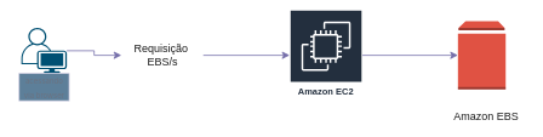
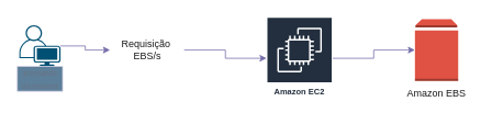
- <mxCell id="8" value="Amazon EC2" style="sketch=0;outlineConnect=0;fontColor=#232F3E;gradientColor=none;strokeColor=#ffffff;fillColor=#232F3E;dashed=0;verticalLabelPosition=middle;verticalAlign=bottom;align=center;html=1;whiteSpace=wrap;fontSize=10;fontStyle=1;spacing=3;shape=mxgraph.aws4.productIcon;prIcon=mxgraph.aws4.ec2;" vertex="1" parent="1"><mxGeometry x="318" y="10" width="80" height="100" as="geometry" /></mxCell>
+ <mxCell id="8" value="Amazon EC2" style="sketch=0;outlineConnect=0;fontColor=#232F3E;gradientColor=none;strokeColor=#ffffff;fillColor=#232F3E;dashed=0;verticalLabelPosition=middle;verticalAlign=bottom;align=center;html=1;whiteSpace=wrap;fontSize=10;fontStyle=1;spacing=3;shape=mxgraph.aws4.productIcon;prIcon=mxgraph.aws4.ec2;" vertex="1" parent="1"><mxGeometry x="323" y="20" width="80" height="100" as="geometry" /></mxCell>
- <mxCell id="10" value="Amazon EBS" style="text;html=1;align=center;verticalAlign=middle;resizable=0;points=[];autosize=1;strokeColor=none;fillColor=none;fontColor=#1A1A1A;" vertex="1" parent="1"><mxGeometry x="489.25" y="112.5" width="90" height="30" as="geometry" /></mxCell>
+ <mxCell id="10" value="Amazon EBS" style="text;html=1;align=center;verticalAlign=middle;resizable=0;points=[];autosize=1;strokeColor=none;fillColor=none;fontColor=#1A1A1A;" vertex="1" parent="1"><mxGeometry x="484.25" y="97.5" width="90" height="30" as="geometry" /></mxCell>
